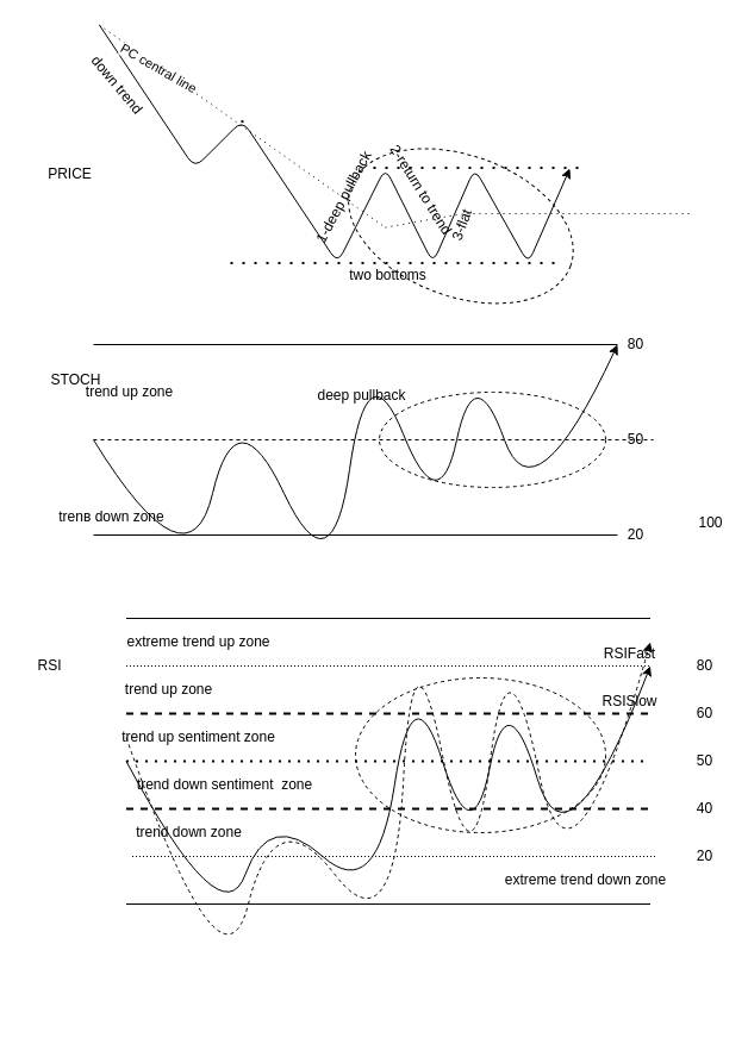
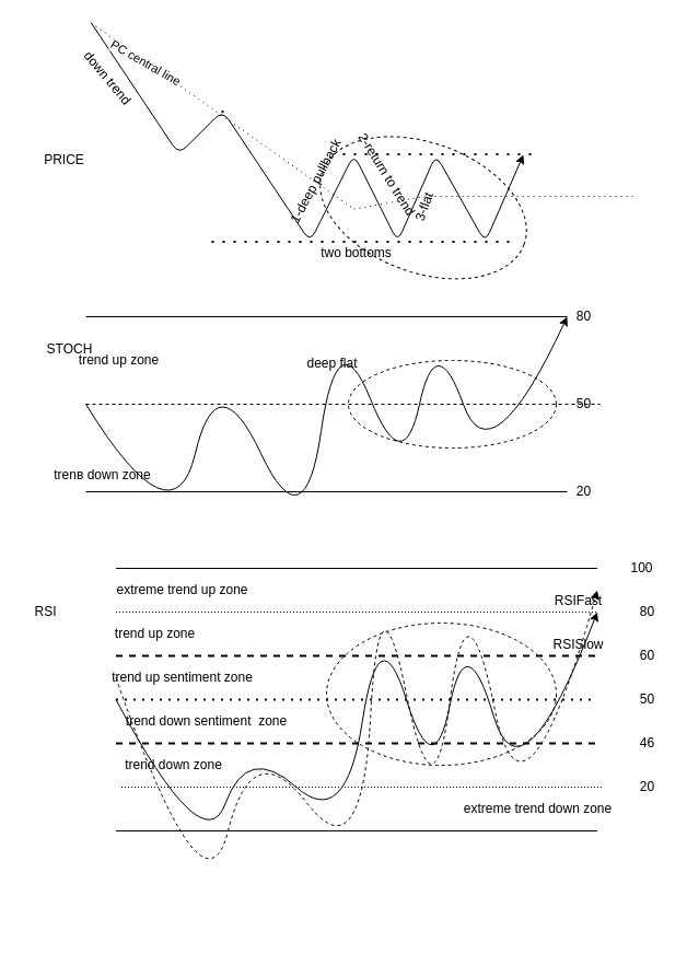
- <mxCell id="29" value="deep pullback" style="text;html=1;align=center;verticalAlign=middle;resizable=0;points=[];autosize=1;strokeColor=none;" vertex="1" parent="1"><mxGeometry x="258" y="321.531" width="90" height="20" as="geometry" /></mxCell>
+ <mxCell id="29" value="deep flat" style="text;html=1;align=center;verticalAlign=middle;resizable=0;points=[];autosize=1;strokeColor=none;" vertex="1" parent="1"><mxGeometry x="258" y="321.531" width="90" height="20" as="geometry" /></mxCell>
- <mxCell id="45" value="100" style="text;html=1;align=center;verticalAlign=middle;resizable=0;points=[];autosize=1;strokeColor=none;container=0;" vertex="1" parent="1"><mxGeometry x="575.5" y="429.001" width="40" height="20" as="geometry" /></mxCell>
+ <mxCell id="45" value="100" style="text;html=1;align=center;verticalAlign=middle;resizable=0;points=[];autosize=1;strokeColor=none;container=0;" vertex="1" parent="1"><mxGeometry x="565.5" y="509.001" width="40" height="20" as="geometry" /></mxCell>
- <mxCell id="44" value="40" style="text;html=1;align=center;verticalAlign=middle;resizable=0;points=[];autosize=1;strokeColor=none;container=0;" vertex="1" parent="1"><mxGeometry x="575.5" y="669.001" width="30" height="20" as="geometry" /></mxCell>
+ <mxCell id="44" value="46" style="text;html=1;align=center;verticalAlign=middle;resizable=0;points=[];autosize=1;strokeColor=none;container=0;" vertex="1" parent="1"><mxGeometry x="575.5" y="669.001" width="30" height="20" as="geometry" /></mxCell>
